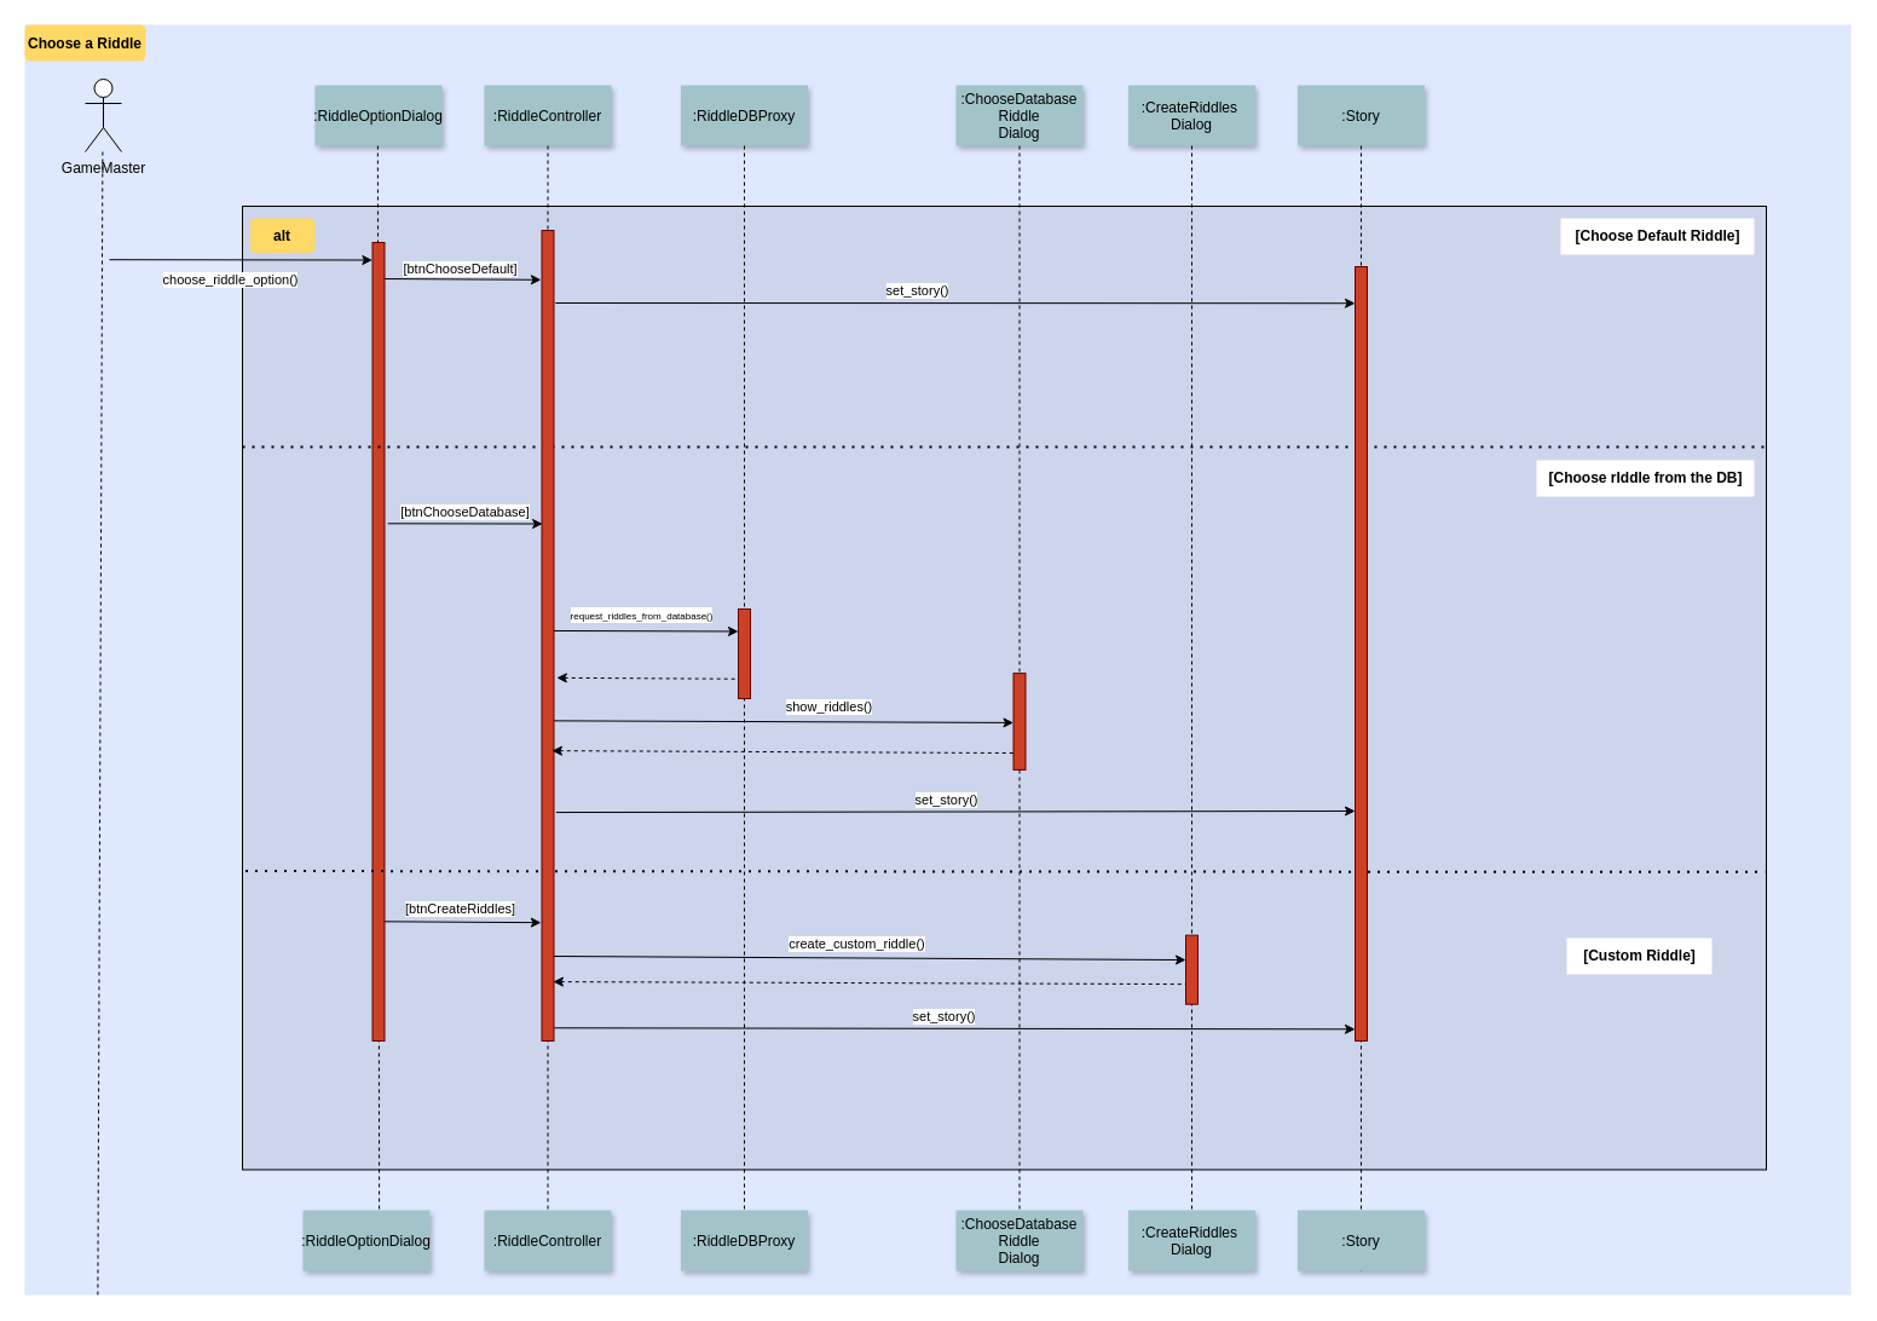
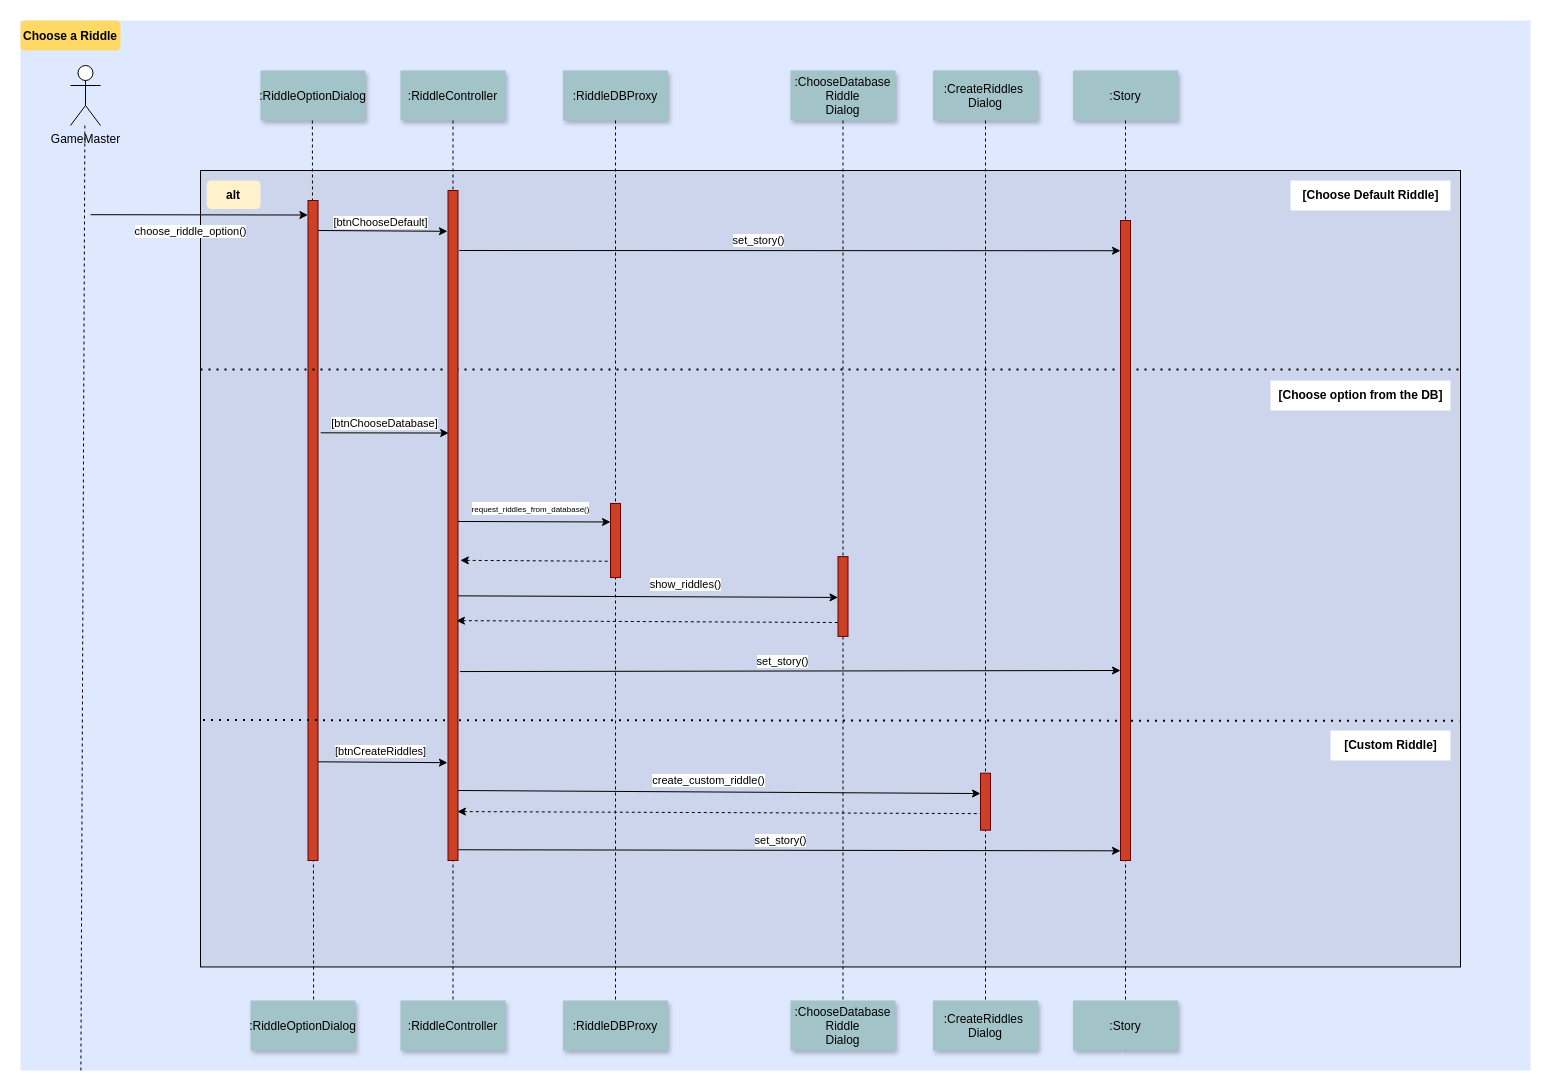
- <mxCell id="22" value="alt" style="rounded=1;fontStyle=1;fillColor=#FFD966;strokeColor=none" vertex="1" parent="1"><mxGeometry x="206.25" y="180.004" width="53.75" height="28.495" as="geometry" /></mxCell>
+ <mxCell id="22" value="alt" style="rounded=1;fontStyle=1;fillColor=#fff2cc;strokeColor=none;" vertex="1" parent="1"><mxGeometry x="206.25" y="180.004" width="53.75" height="28.495" as="geometry" /></mxCell>
- <mxCell id="24" value="&lt;b&gt;[Choose rIddle from the DB]&lt;/b&gt;" style="text;html=1;align=center;verticalAlign=middle;resizable=0;points=[];autosize=1;strokeColor=none;fillColor=#FFFFFF;" vertex="1" parent="1"><mxGeometry x="1270" y="380.002" width="180" height="30" as="geometry" /></mxCell>
+ <mxCell id="24" value="&lt;b&gt;[Choose option from the DB]&lt;/b&gt;" style="text;html=1;align=center;verticalAlign=middle;resizable=0;points=[];autosize=1;strokeColor=none;fillColor=#FFFFFF;" vertex="1" parent="1"><mxGeometry x="1270" y="380.002" width="180" height="30" as="geometry" /></mxCell>
- <mxCell id="25" value="&lt;b&gt;[Custom Riddle]&lt;/b&gt;" style="text;html=1;align=center;verticalAlign=middle;resizable=0;points=[];autosize=1;strokeColor=none;fillColor=#FFFFFF;" vertex="1" parent="1"><mxGeometry x="1295" y="775.002" width="120" height="30" as="geometry" /></mxCell>
+ <mxCell id="25" value="&lt;b&gt;[Custom Riddle]&lt;/b&gt;" style="text;html=1;align=center;verticalAlign=middle;resizable=0;points=[];autosize=1;strokeColor=none;fillColor=#FFFFFF;" vertex="1" parent="1"><mxGeometry x="1330" y="730.002" width="120" height="30" as="geometry" /></mxCell>
